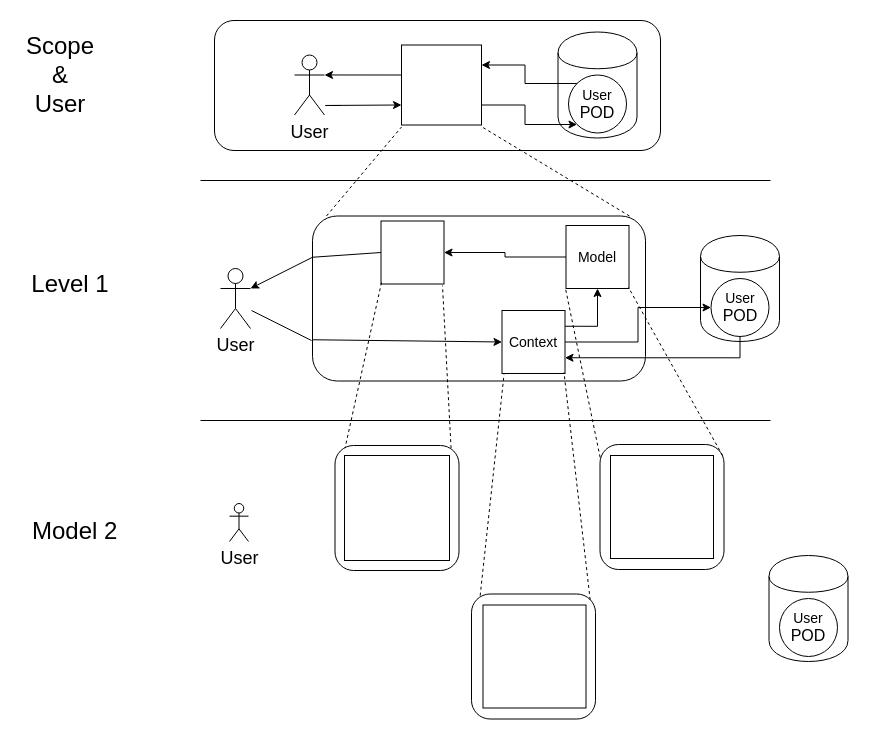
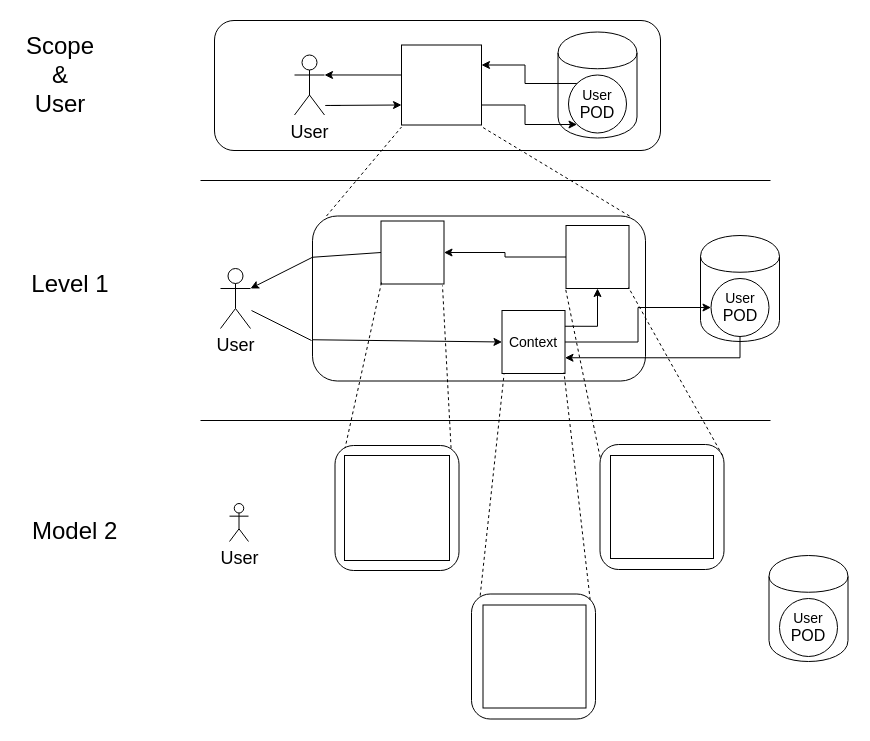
- <mxCell id="18" value="&lt;font style=&quot;font-size: 14px&quot;&gt;Model&lt;/font&gt;" style="text;html=1;strokeColor=none;fillColor=none;align=center;verticalAlign=middle;whiteSpace=wrap;rounded=0;" vertex="1" parent="1"><mxGeometry x="577" y="246.5" width="40" height="20" as="geometry" /></mxCell>
